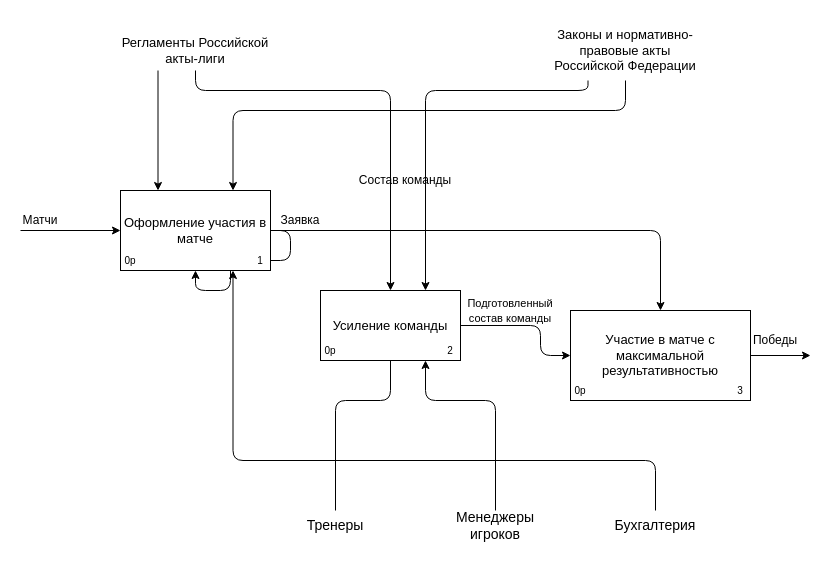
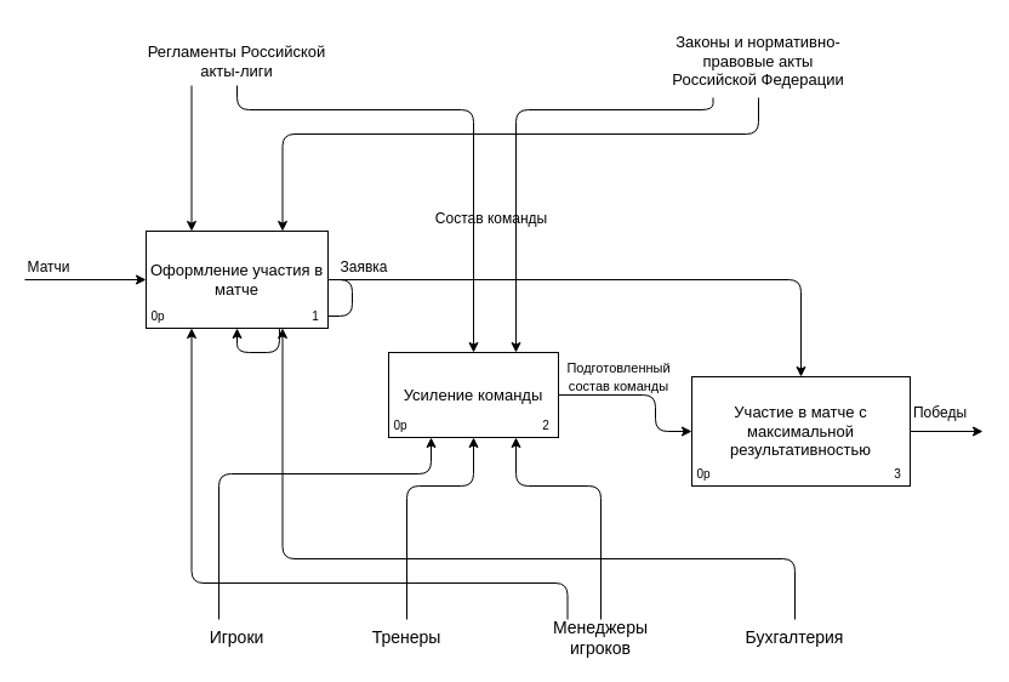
- <mxCell id="20" style="edgeStyle=orthogonalEdgeStyle;rounded=1;orthogonalLoop=1;jettySize=auto;html=1;entryX=0.5;entryY=1;entryDx=0;entryDy=0;endArrow=none;" edge="1" parent="1" source="21" target="6"><mxGeometry relative="1" as="geometry"><Array as="points"><mxPoint x="335" y="400" /><mxPoint x="390" y="400" /></Array></mxGeometry></mxCell>
+ <mxCell id="20" style="edgeStyle=orthogonalEdgeStyle;rounded=1;orthogonalLoop=1;jettySize=auto;html=1;entryX=0.5;entryY=1;entryDx=0;entryDy=0;" edge="1" parent="1" source="21" target="6"><mxGeometry relative="1" as="geometry"><Array as="points"><mxPoint x="335" y="400" /><mxPoint x="390" y="400" /></Array></mxGeometry></mxCell>
+ <mxCell id="18" style="edgeStyle=orthogonalEdgeStyle;rounded=1;orthogonalLoop=1;jettySize=auto;html=1;entryX=0.25;entryY=1;entryDx=0;entryDy=0;" edge="1" parent="1" source="19" target="6"><mxGeometry relative="1" as="geometry"><Array as="points"><mxPoint x="180" y="390" /><mxPoint x="355" y="390" /></Array></mxGeometry></mxCell>
+ <mxCell id="23" style="edgeStyle=orthogonalEdgeStyle;rounded=1;orthogonalLoop=1;jettySize=auto;html=1;entryX=0.25;entryY=1;entryDx=0;entryDy=0;exitX=0.25;exitY=0;exitDx=0;exitDy=0;" edge="1" parent="1" source="24" target="4"><mxGeometry relative="1" as="geometry"><Array as="points"><mxPoint x="468" y="480" /><mxPoint x="158" y="480" /></Array></mxGeometry></mxCell>
+ <mxCell id="19" value="&lt;font style=&quot;font-size: 14px&quot;&gt;Игроки&lt;/font&gt;" style="text;html=1;strokeColor=none;fillColor=none;align=center;verticalAlign=middle;whiteSpace=wrap;rounded=0;" vertex="1" parent="1"><mxGeometry x="160" y="510" width="70" height="30" as="geometry" /></mxCell>
